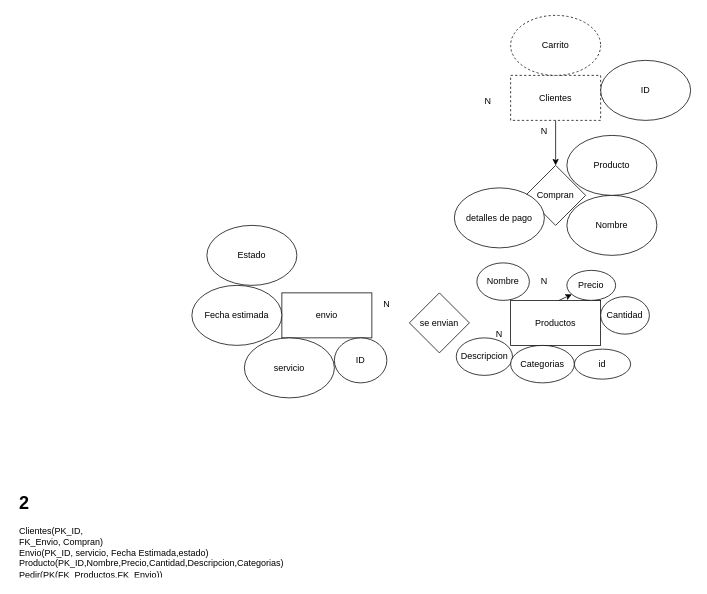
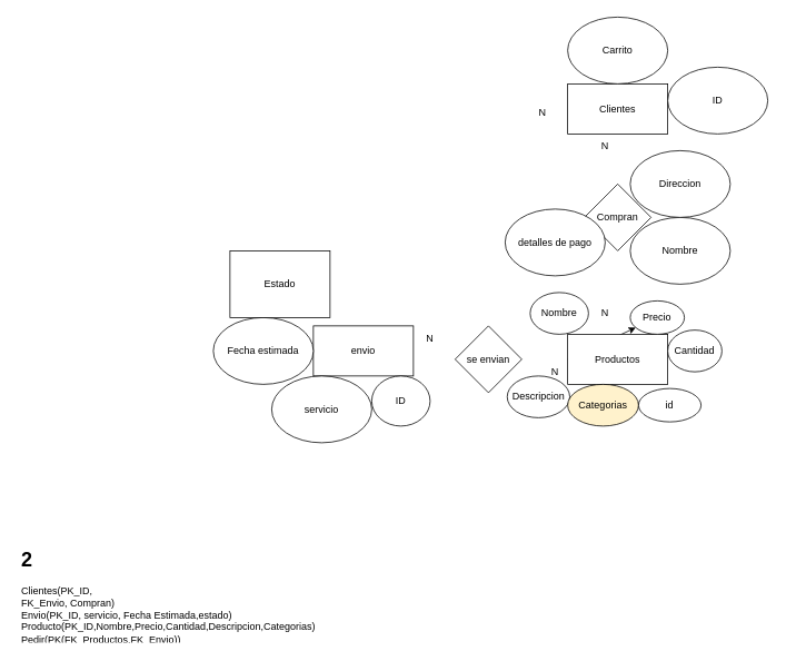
- <mxCell id="11" value="Carrito" style="ellipse;whiteSpace=wrap;html=1;dashed=1;" vertex="1" parent="1"><mxGeometry x="680" y="20" width="120" height="80" as="geometry" /></mxCell>
+ <mxCell id="11" value="Carrito" style="ellipse;whiteSpace=wrap;html=1;" vertex="1" parent="1"><mxGeometry x="680" y="20" width="120" height="80" as="geometry" /></mxCell>
- <mxCell id="3" value="Clientes" style="rounded=0;whiteSpace=wrap;html=1;dashed=1;" vertex="1" parent="1"><mxGeometry x="680" y="100" width="120" height="60" as="geometry" /></mxCell>
+ <mxCell id="3" value="Clientes" style="rounded=0;whiteSpace=wrap;html=1;" vertex="1" parent="1"><mxGeometry x="680" y="100" width="120" height="60" as="geometry" /></mxCell>
- <mxCell id="2" style="edgeStyle=none;html=1;exitX=0.5;exitY=1;exitDx=0;exitDy=0;entryX=0.5;entryY=0;entryDx=0;entryDy=0;" edge="1" parent="1" source="3" target="7"><mxGeometry relative="1" as="geometry" /></mxCell>
- <mxCell id="10" value="Producto" style="ellipse;whiteSpace=wrap;html=1;" vertex="1" parent="1"><mxGeometry x="755" y="180" width="120" height="80" as="geometry" /></mxCell>
+ <mxCell id="10" value="Direccion" style="ellipse;whiteSpace=wrap;html=1;" vertex="1" parent="1"><mxGeometry x="755" y="180" width="120" height="80" as="geometry" /></mxCell>
- <mxCell id="19" value="Estado" style="ellipse;whiteSpace=wrap;html=1;" vertex="1" parent="1"><mxGeometry x="275" y="300" width="120" height="80" as="geometry" /></mxCell>
+ <mxCell id="19" value="Estado" style="whiteSpace=wrap;html=1;rounded=0;" vertex="1" parent="1"><mxGeometry x="275" y="300" width="120" height="80" as="geometry" /></mxCell>
- <mxCell id="16" value="Categorias" style="ellipse;whiteSpace=wrap;html=1;" vertex="1" parent="1"><mxGeometry x="680" y="460" width="85" height="50" as="geometry" /></mxCell>
+ <mxCell id="16" value="Categorias" style="ellipse;whiteSpace=wrap;html=1;fillColor=#fff2cc;" vertex="1" parent="1"><mxGeometry x="680" y="460" width="85" height="50" as="geometry" /></mxCell>
